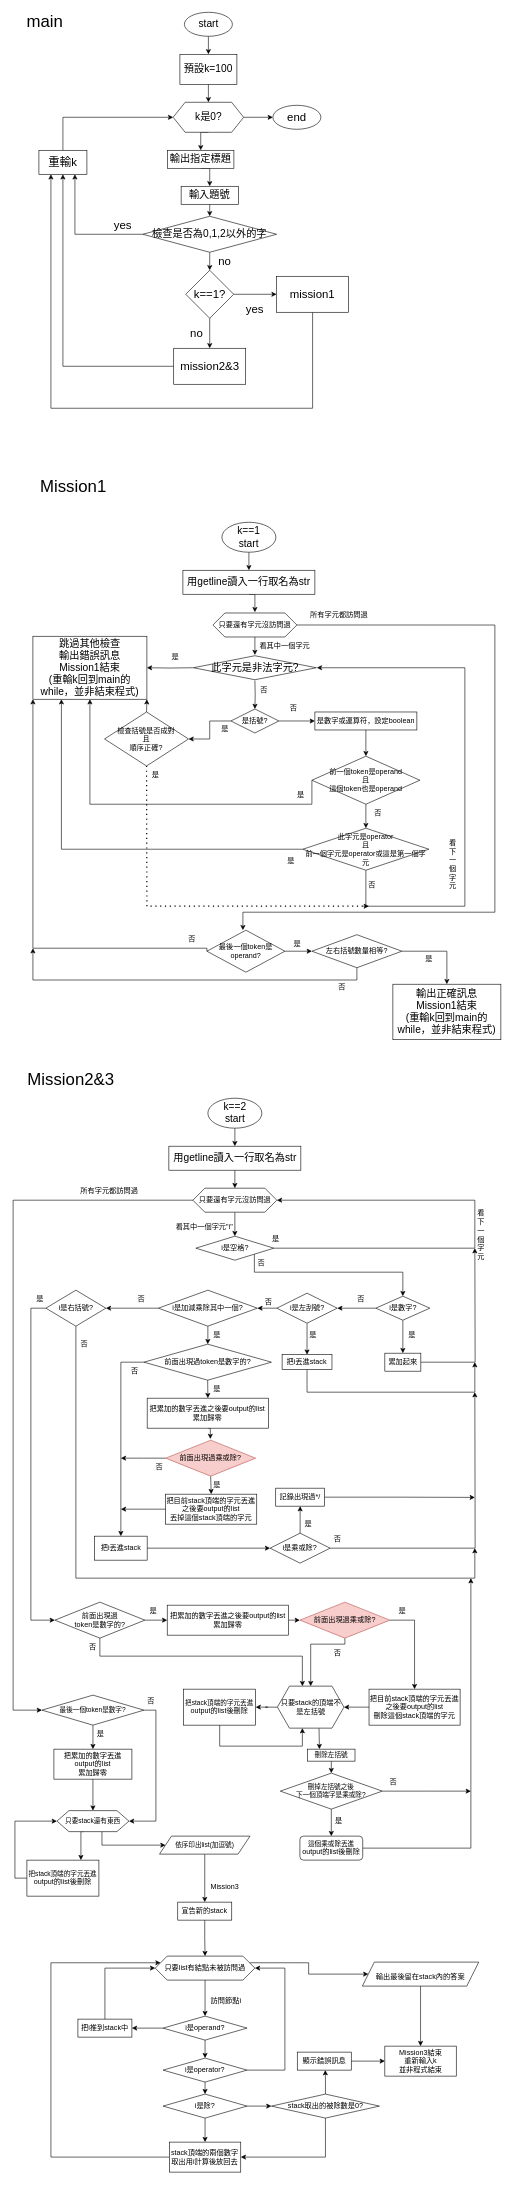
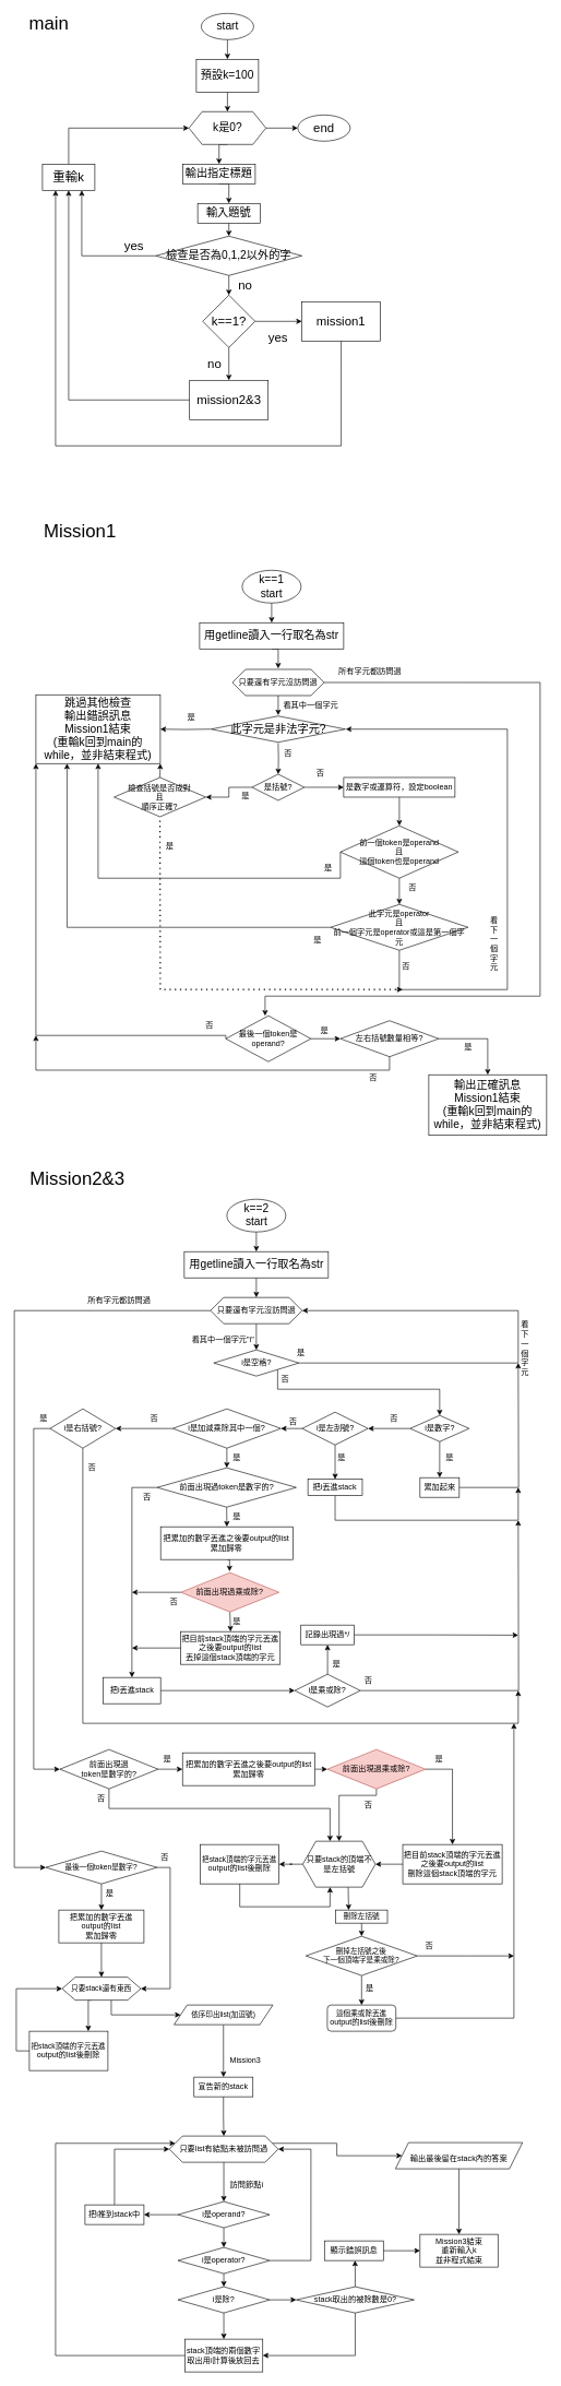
- <mxCell id="44" value="檢查括號是否成對&lt;br&gt;且&lt;br&gt;順序正確?" style="rhombus;whiteSpace=wrap;html=1;" vertex="1" parent="1"><mxGeometry x="173.38" y="1186.25" width="140" height="90" as="geometry" /></mxCell>
+ <mxCell id="44" value="檢查括號是否成對&lt;br&gt;且&lt;br&gt;順序正確?" style="rhombus;whiteSpace=wrap;html=1;" vertex="1" parent="1"><mxGeometry x="173.38" y="1186.25" width="140" height="60" as="geometry" /></mxCell>
